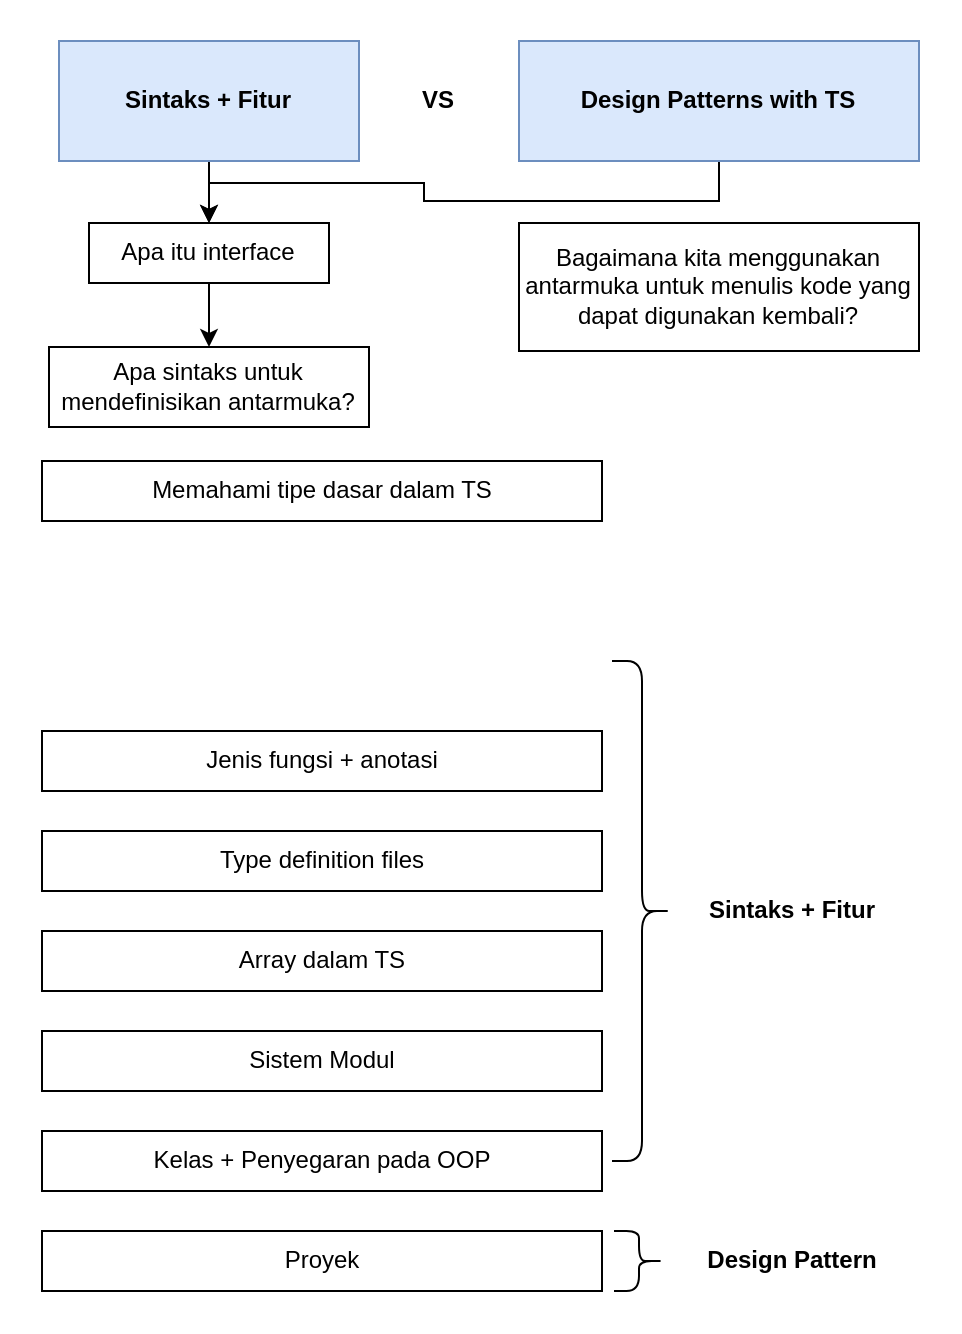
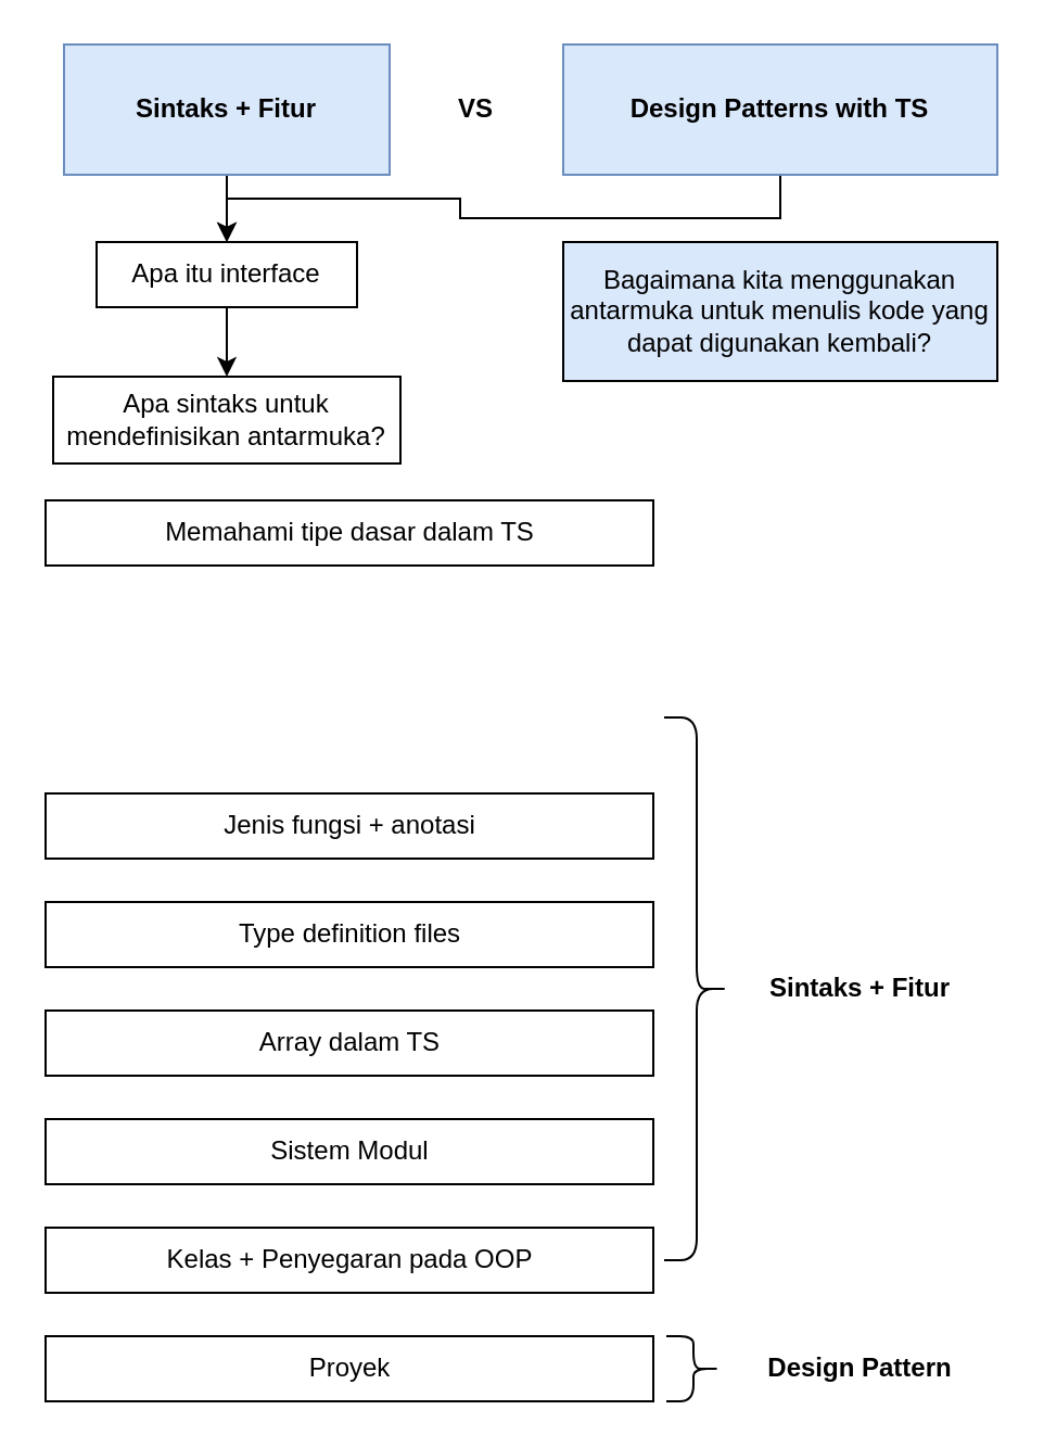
- <mxCell id="10" value="Bagaimana kita menggunakan antarmuka untuk menulis kode yang dapat digunakan kembali?" style="rounded=0;whiteSpace=wrap;html=1;" parent="1" vertex="1"><mxGeometry x="259" y="111" width="200" height="64" as="geometry" /></mxCell>
+ <mxCell id="10" value="Bagaimana kita menggunakan antarmuka untuk menulis kode yang dapat digunakan kembali?" style="rounded=0;whiteSpace=wrap;html=1;fillColor=#dae8fc;" parent="1" vertex="1"><mxGeometry x="259" y="111" width="200" height="64" as="geometry" /></mxCell>
